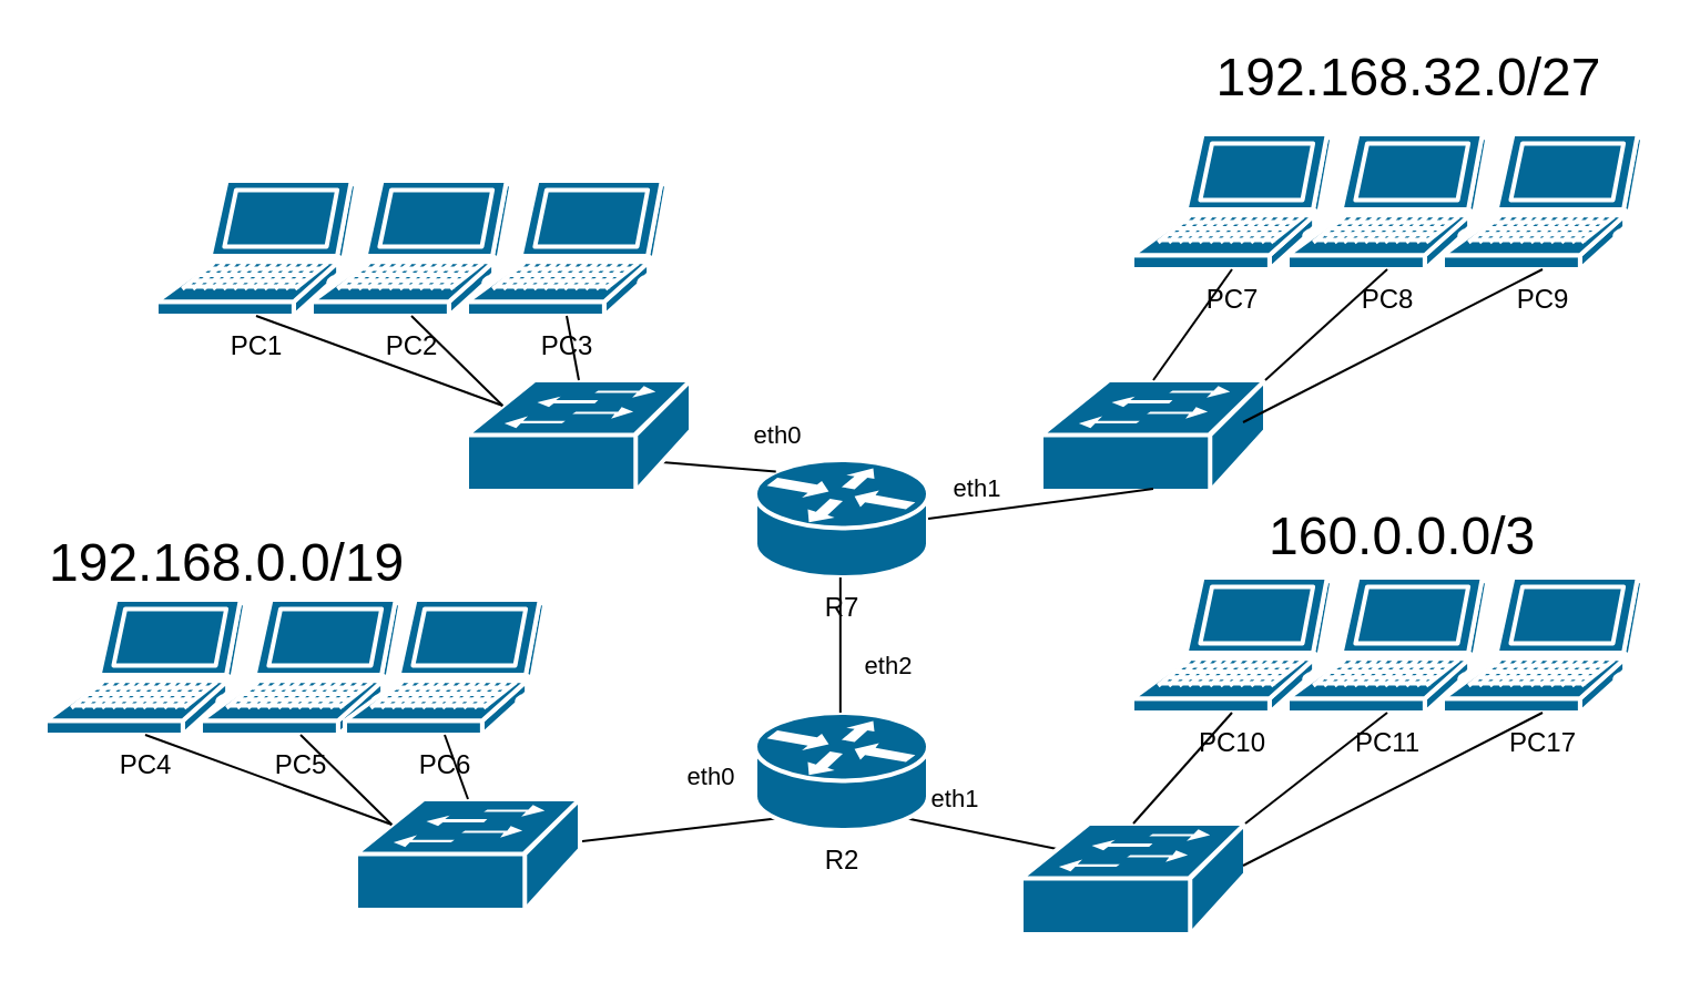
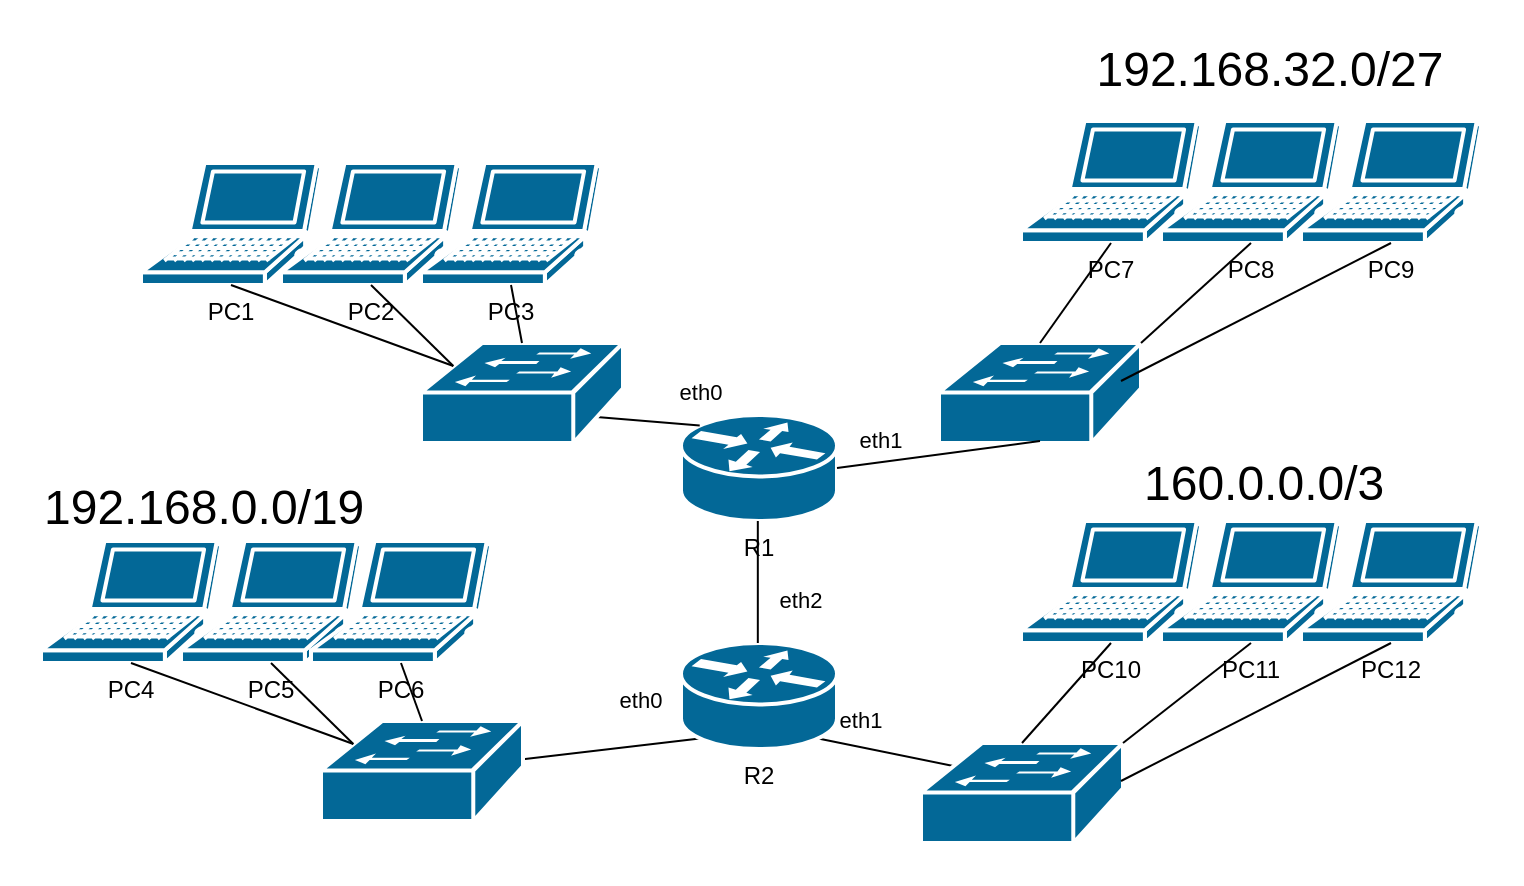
- <mxCell id="5" value="R7" style="shape=mxgraph.cisco.routers.router;sketch=0;html=1;pointerEvents=1;dashed=0;fillColor=#036897;strokeColor=#ffffff;strokeWidth=2;verticalLabelPosition=bottom;verticalAlign=top;align=center;outlineConnect=0;" vertex="1" parent="1"><mxGeometry x="340" y="207" width="78" height="53" as="geometry" /></mxCell>
+ <mxCell id="5" value="R1" style="shape=mxgraph.cisco.routers.router;sketch=0;html=1;pointerEvents=1;dashed=0;fillColor=#036897;strokeColor=#ffffff;strokeWidth=2;verticalLabelPosition=bottom;verticalAlign=top;align=center;outlineConnect=0;" vertex="1" parent="1"><mxGeometry x="340" y="207" width="78" height="53" as="geometry" /></mxCell>
- <mxCell id="16" value="PC17" style="shape=mxgraph.cisco.computers_and_peripherals.laptop;sketch=0;html=1;pointerEvents=1;dashed=0;fillColor=#036897;strokeColor=#ffffff;strokeWidth=2;verticalLabelPosition=bottom;verticalAlign=top;align=center;outlineConnect=0;" vertex="1" parent="1"><mxGeometry x="650" y="260" width="90" height="61" as="geometry" /></mxCell>
+ <mxCell id="16" value="PC12" style="shape=mxgraph.cisco.computers_and_peripherals.laptop;sketch=0;html=1;pointerEvents=1;dashed=0;fillColor=#036897;strokeColor=#ffffff;strokeWidth=2;verticalLabelPosition=bottom;verticalAlign=top;align=center;outlineConnect=0;" vertex="1" parent="1"><mxGeometry x="650" y="260" width="90" height="61" as="geometry" /></mxCell>
